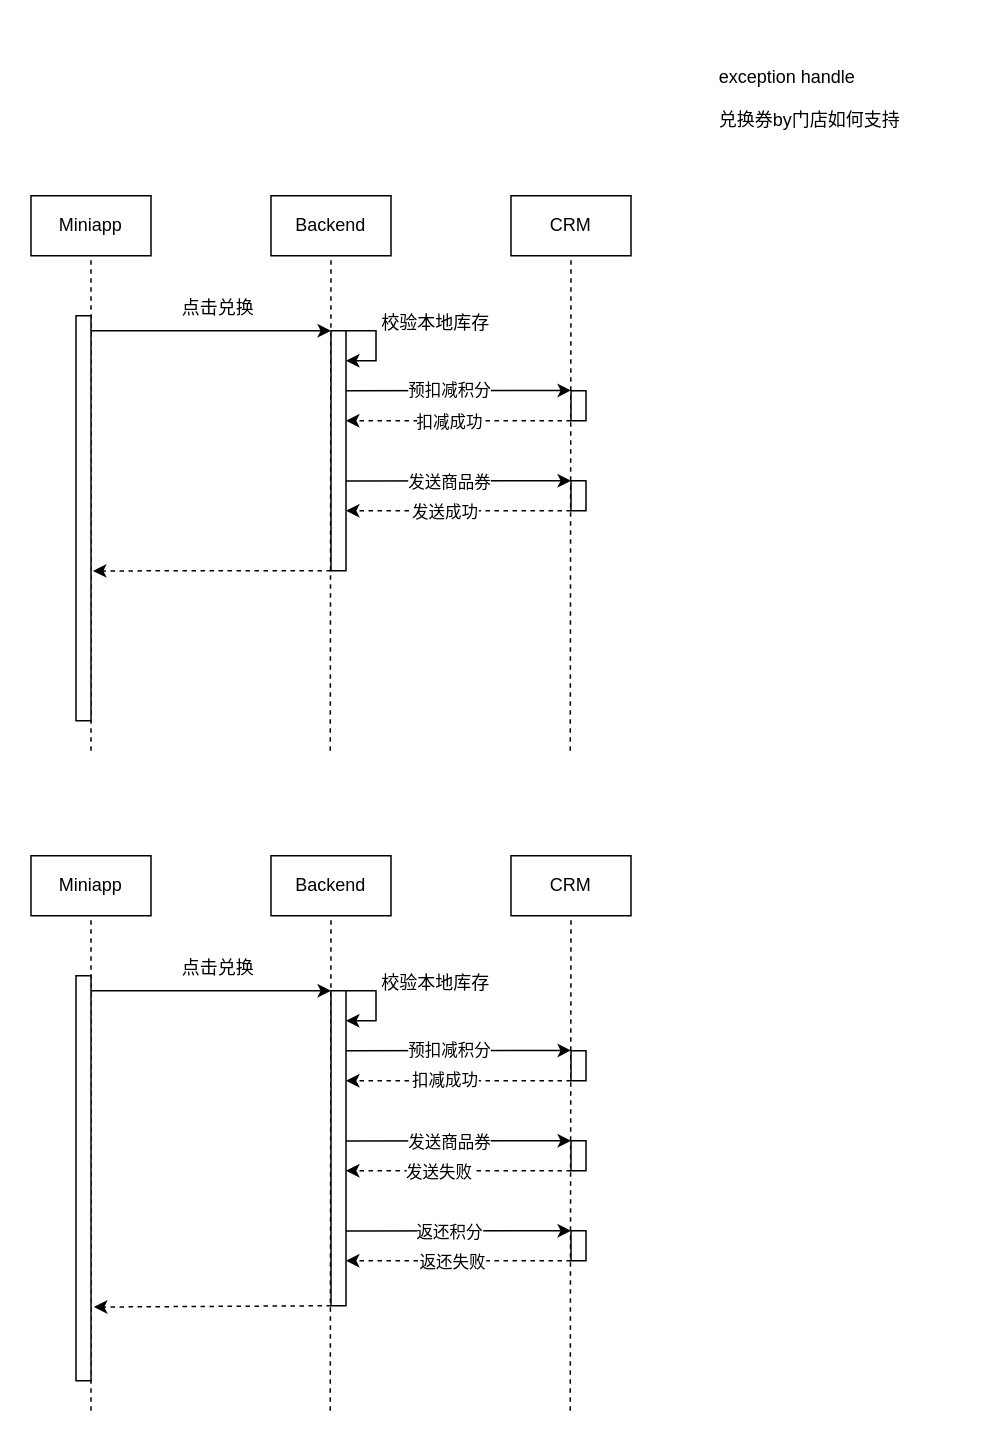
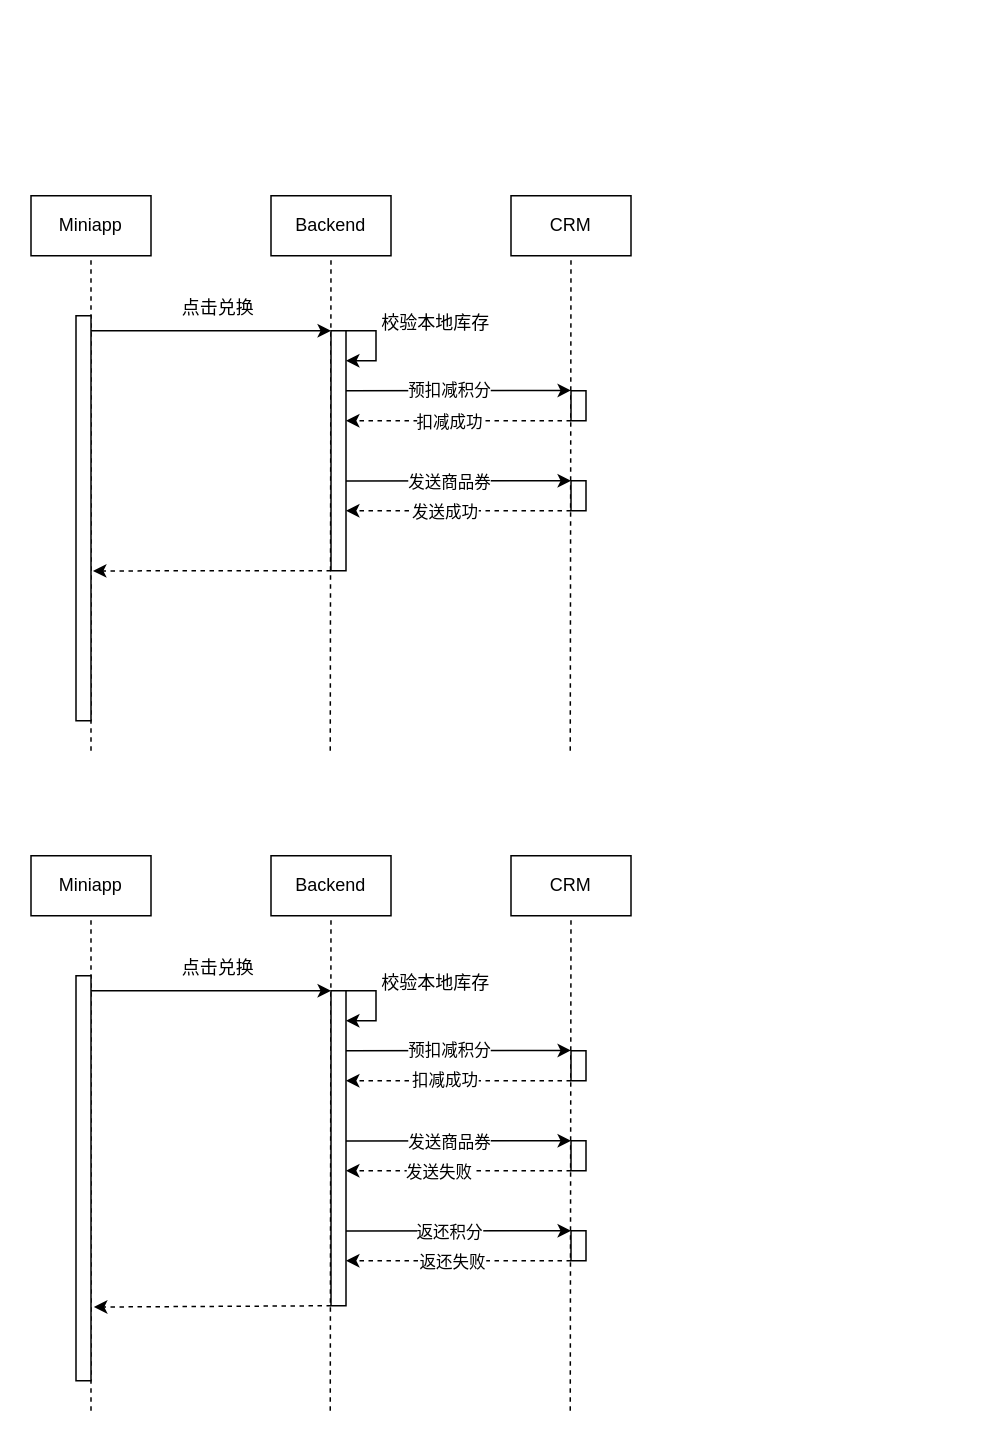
- <mxCell id="2" value="exception handle&lt;br&gt;&lt;br&gt;兑换券by门店如何支持" style="text;html=1;strokeColor=none;fillColor=none;align=left;verticalAlign=middle;whiteSpace=wrap;rounded=0;" vertex="1" parent="1"><mxGeometry x="477" y="20" width="170" height="90" as="geometry" /></mxCell>
